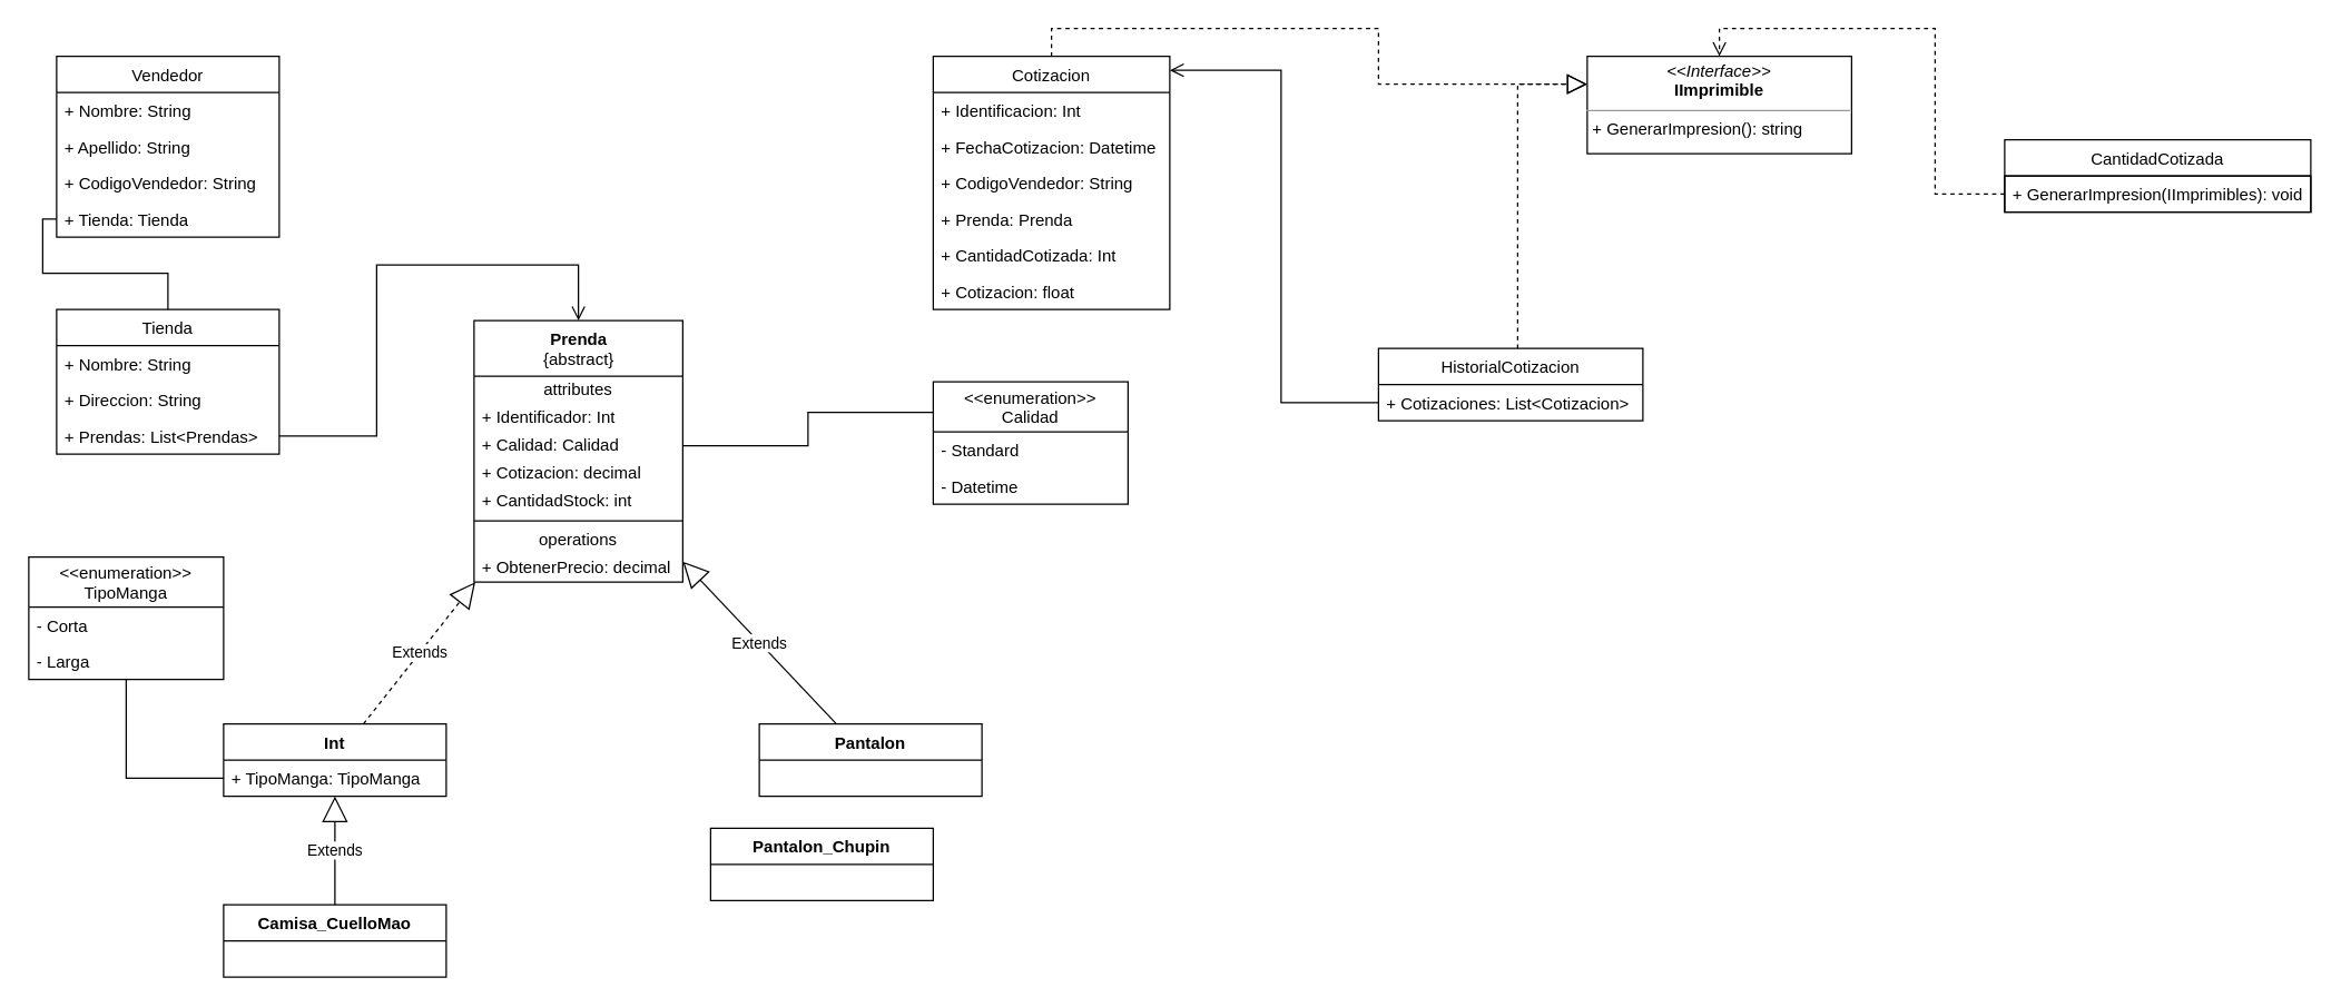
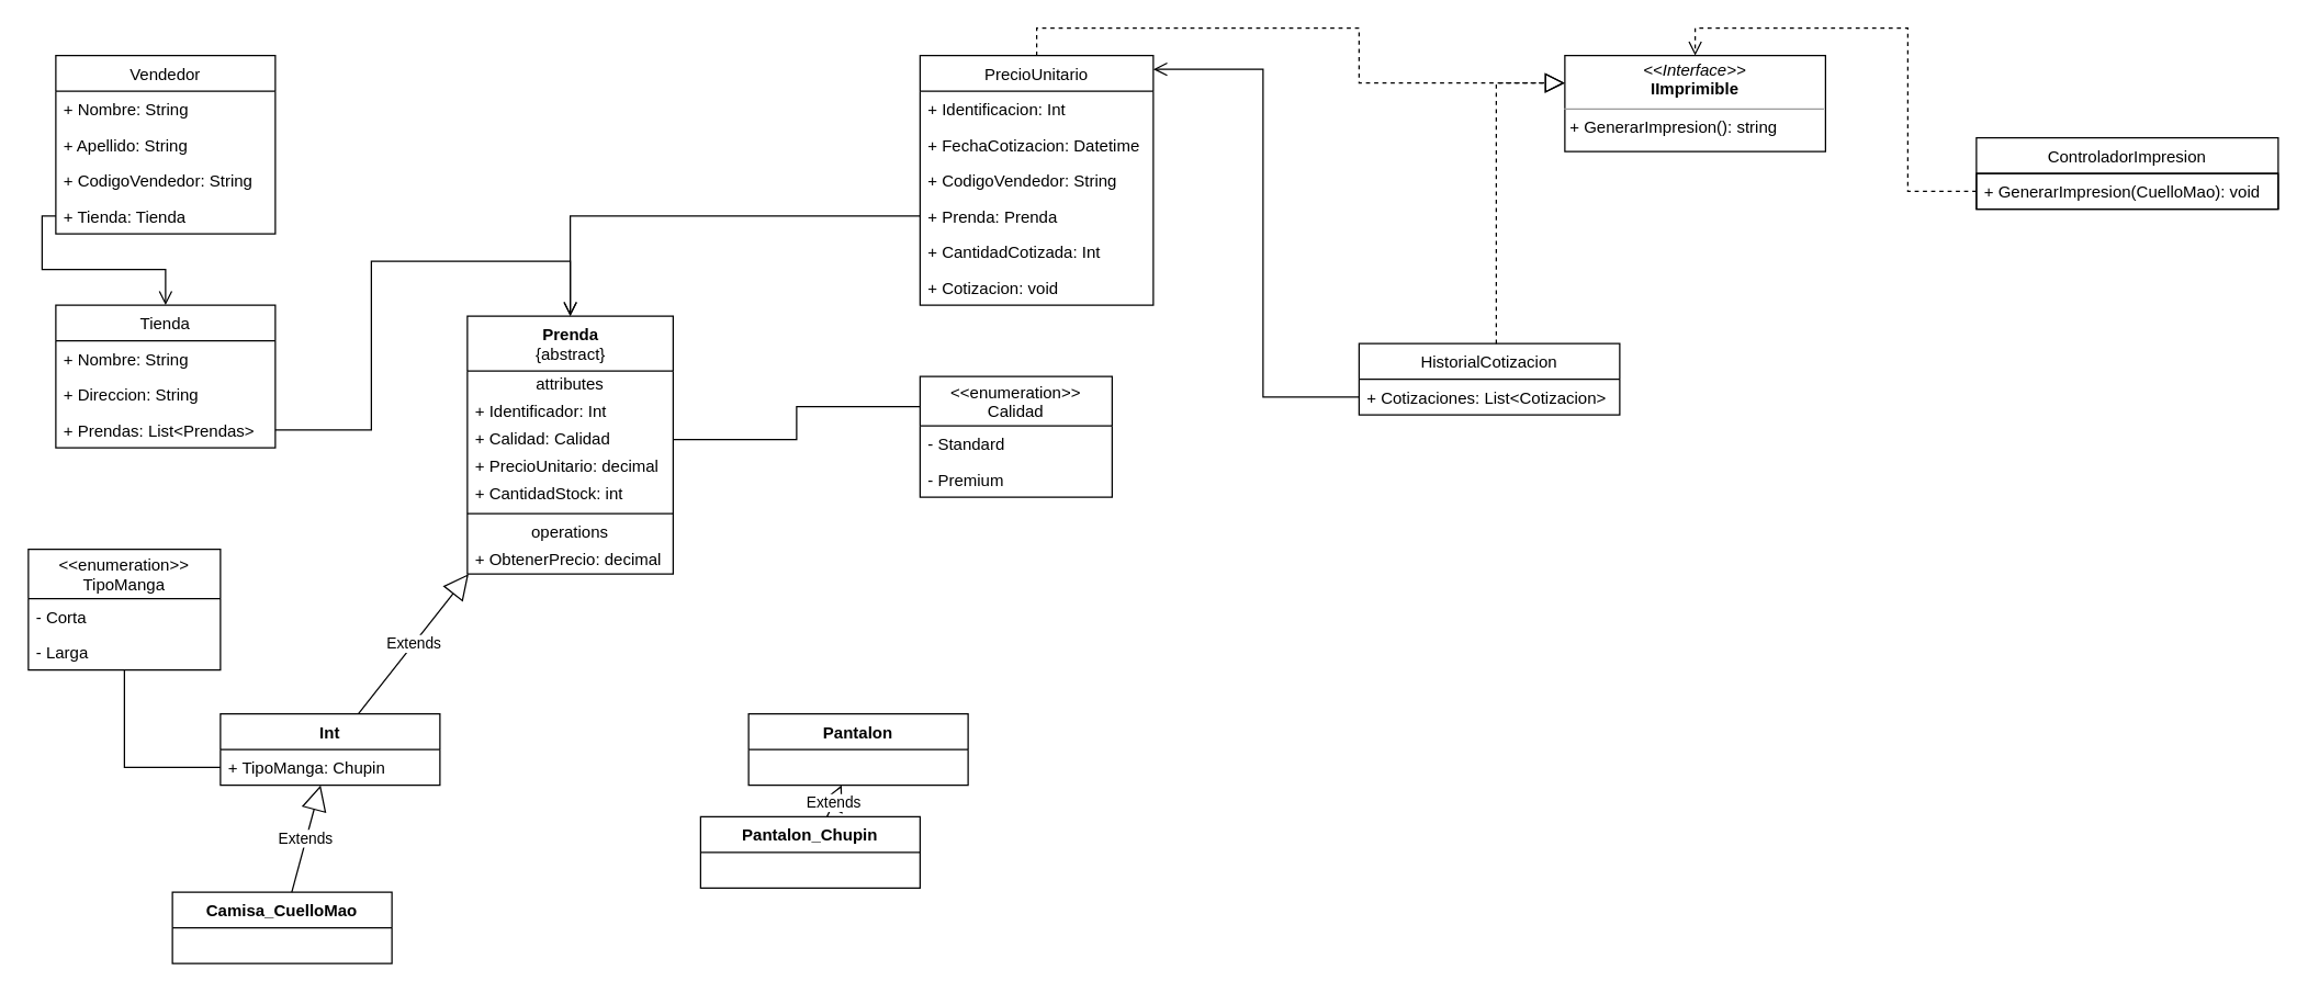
- <mxCell id="7" value="Cotizacion" style="swimlane;fontStyle=0;childLayout=stackLayout;horizontal=1;startSize=26;fillColor=none;horizontalStack=0;resizeParent=1;resizeParentMax=0;resizeLast=0;collapsible=1;marginBottom=0;" parent="1" vertex="1"><mxGeometry x="670" y="40" width="170" height="182" as="geometry"><mxRectangle x="480" y="40" width="100" height="30" as="alternateBounds" /></mxGeometry></mxCell>
+ <mxCell id="7" value="PrecioUnitario" style="swimlane;fontStyle=0;childLayout=stackLayout;horizontal=1;startSize=26;fillColor=none;horizontalStack=0;resizeParent=1;resizeParentMax=0;resizeLast=0;collapsible=1;marginBottom=0;" parent="1" vertex="1"><mxGeometry x="670" y="40" width="170" height="182" as="geometry"><mxRectangle x="480" y="40" width="100" height="30" as="alternateBounds" /></mxGeometry></mxCell>
- <mxCell id="43" value="CantidadCotizada" style="swimlane;fontStyle=0;childLayout=stackLayout;horizontal=1;startSize=26;fillColor=none;horizontalStack=0;resizeParent=1;resizeParentMax=0;resizeLast=0;collapsible=1;marginBottom=0;" parent="1" vertex="1"><mxGeometry x="1440" y="100" width="220" height="52" as="geometry"><mxRectangle x="480" y="40" width="100" height="30" as="alternateBounds" /></mxGeometry></mxCell>
+ <mxCell id="43" value="ControladorImpresion" style="swimlane;fontStyle=0;childLayout=stackLayout;horizontal=1;startSize=26;fillColor=none;horizontalStack=0;resizeParent=1;resizeParentMax=0;resizeLast=0;collapsible=1;marginBottom=0;" parent="1" vertex="1"><mxGeometry x="1440" y="100" width="220" height="52" as="geometry"><mxRectangle x="480" y="40" width="100" height="30" as="alternateBounds" /></mxGeometry></mxCell>
- <mxCell id="44" value="+ GenerarImpresion(IImprimibles): void" style="text;strokeColor=default;fillColor=none;align=left;verticalAlign=top;spacingLeft=4;spacingRight=4;overflow=hidden;rotatable=0;points=[[0,0.5],[1,0.5]];portConstraint=eastwest;" parent="43" vertex="1"><mxGeometry y="26" width="220" height="26" as="geometry" /></mxCell>
+ <mxCell id="44" value="+ GenerarImpresion(CuelloMao): void" style="text;strokeColor=default;fillColor=none;align=left;verticalAlign=top;spacingLeft=4;spacingRight=4;overflow=hidden;rotatable=0;points=[[0,0.5],[1,0.5]];portConstraint=eastwest;" parent="43" vertex="1"><mxGeometry y="26" width="220" height="26" as="geometry" /></mxCell>
+ <mxCell id="52" value="" style="endArrow=open;startArrow=none;endFill=0;startFill=0;endSize=8;html=1;verticalAlign=bottom;labelBackgroundColor=none;strokeWidth=1;rounded=0;exitX=0;exitY=0.5;exitDx=0;exitDy=0;edgeStyle=orthogonalEdgeStyle;" edge="1" parent="1" source="11" target="22"><mxGeometry width="160" relative="1" as="geometry"><mxPoint x="410" y="110" as="sourcePoint" /><mxPoint x="570" y="110" as="targetPoint" /></mxGeometry></mxCell>
- <mxCell id="13" value="+ Cotizacion: float" style="text;strokeColor=none;fillColor=none;align=left;verticalAlign=top;spacingLeft=4;spacingRight=4;overflow=hidden;rotatable=0;points=[[0,0.5],[1,0.5]];portConstraint=eastwest;" parent="7" vertex="1"><mxGeometry y="156" width="170" height="26" as="geometry" /></mxCell>
+ <mxCell id="13" value="+ Cotizacion: void" style="text;strokeColor=none;fillColor=none;align=left;verticalAlign=top;spacingLeft=4;spacingRight=4;overflow=hidden;rotatable=0;points=[[0,0.5],[1,0.5]];portConstraint=eastwest;" parent="7" vertex="1"><mxGeometry y="156" width="170" height="26" as="geometry" /></mxCell>
- <mxCell id="51" value="" style="endArrow=none;startArrow=none;endFill=0;startFill=0;endSize=8;html=1;verticalAlign=bottom;labelBackgroundColor=none;strokeWidth=1;rounded=0;edgeStyle=orthogonalEdgeStyle;" edge="1" parent="1" source="6" target="14"><mxGeometry width="160" relative="1" as="geometry"><mxPoint x="400" y="100" as="sourcePoint" /><mxPoint x="560" y="100" as="targetPoint" /></mxGeometry></mxCell>
+ <mxCell id="51" value="" style="endArrow=open;startArrow=none;endFill=0;startFill=0;endSize=8;html=1;verticalAlign=bottom;labelBackgroundColor=none;strokeWidth=1;rounded=0;edgeStyle=orthogonalEdgeStyle;" edge="1" parent="1" source="6" target="14"><mxGeometry width="160" relative="1" as="geometry"><mxPoint x="400" y="100" as="sourcePoint" /><mxPoint x="560" y="100" as="targetPoint" /></mxGeometry></mxCell>
- <mxCell id="26" value="+ Cotizacion: decimal" style="text;html=1;strokeColor=none;fillColor=none;align=left;verticalAlign=middle;spacingLeft=4;spacingRight=4;overflow=hidden;rotatable=0;points=[[0,0.5],[1,0.5]];portConstraint=eastwest;" parent="22" vertex="1"><mxGeometry y="100" width="150" height="20" as="geometry" /></mxCell>
+ <mxCell id="26" value="+ PrecioUnitario: decimal" style="text;html=1;strokeColor=none;fillColor=none;align=left;verticalAlign=middle;spacingLeft=4;spacingRight=4;overflow=hidden;rotatable=0;points=[[0,0.5],[1,0.5]];portConstraint=eastwest;" parent="22" vertex="1"><mxGeometry y="100" width="150" height="20" as="geometry" /></mxCell>
- <mxCell id="20" value="- Datetime" style="text;strokeColor=none;fillColor=none;align=left;verticalAlign=top;spacingLeft=4;spacingRight=4;overflow=hidden;rotatable=0;points=[[0,0.5],[1,0.5]];portConstraint=eastwest;" parent="18" vertex="1"><mxGeometry y="62" width="140" height="26" as="geometry" /></mxCell>
+ <mxCell id="20" value="- Premium" style="text;strokeColor=none;fillColor=none;align=left;verticalAlign=top;spacingLeft=4;spacingRight=4;overflow=hidden;rotatable=0;points=[[0,0.5],[1,0.5]];portConstraint=eastwest;" parent="18" vertex="1"><mxGeometry y="62" width="140" height="26" as="geometry" /></mxCell>
- <mxCell id="48" value="Extends" style="endArrow=block;endSize=16;endFill=0;html=1;rounded=0;sourcePerimeterSpacing=0;" parent="1" source="33" target="22" edge="1"><mxGeometry width="160" relative="1" as="geometry"><mxPoint x="270" y="680" as="sourcePoint" /><mxPoint x="270" y="602" as="targetPoint" /></mxGeometry></mxCell>
- <mxCell id="47" value="Extends" style="endArrow=block;endSize=16;endFill=0;html=1;rounded=0;sourcePerimeterSpacing=0;dashed=1;" parent="1" source="31" target="22" edge="1"><mxGeometry width="160" relative="1" as="geometry"><mxPoint x="260" y="670" as="sourcePoint" /><mxPoint x="260" y="592" as="targetPoint" /></mxGeometry></mxCell>
+ <mxCell id="47" value="Extends" style="endArrow=block;endSize=16;endFill=0;html=1;rounded=0;sourcePerimeterSpacing=0;" parent="1" source="31" target="22" edge="1"><mxGeometry width="160" relative="1" as="geometry"><mxPoint x="260" y="670" as="sourcePoint" /><mxPoint x="260" y="592" as="targetPoint" /></mxGeometry></mxCell>
- <mxCell id="32" value="+ TipoManga: TipoManga" style="text;strokeColor=none;fillColor=none;align=left;verticalAlign=top;spacingLeft=4;spacingRight=4;overflow=hidden;rotatable=0;points=[[0,0.5],[1,0.5]];portConstraint=eastwest;" parent="31" vertex="1"><mxGeometry y="26" width="160" height="26" as="geometry" /></mxCell>
+ <mxCell id="32" value="+ TipoManga: Chupin" style="text;strokeColor=none;fillColor=none;align=left;verticalAlign=top;spacingLeft=4;spacingRight=4;overflow=hidden;rotatable=0;points=[[0,0.5],[1,0.5]];portConstraint=eastwest;" parent="31" vertex="1"><mxGeometry y="26" width="160" height="26" as="geometry" /></mxCell>
+ <mxCell id="46" value="Extends" style="endArrow=block;endSize=16;endFill=0;html=1;rounded=0;sourcePerimeterSpacing=0;" parent="1" source="35" target="33" edge="1"><mxGeometry x="-0.098" width="160" relative="1" as="geometry"><mxPoint x="250" y="660" as="sourcePoint" /><mxPoint x="250" y="582" as="targetPoint" /><Array as="points" /><mxPoint as="offset" /></mxGeometry></mxCell>
- <mxCell id="34" value="Camisa_CuelloMao" style="swimlane;fontStyle=1;align=center;verticalAlign=top;childLayout=stackLayout;horizontal=1;startSize=26;horizontalStack=0;resizeParent=1;resizeParentMax=0;resizeLast=0;collapsible=1;marginBottom=0;" parent="1" vertex="1"><mxGeometry x="160" y="650" width="160" height="52" as="geometry" /></mxCell>
+ <mxCell id="34" value="Camisa_CuelloMao" style="swimlane;fontStyle=1;align=center;verticalAlign=top;childLayout=stackLayout;horizontal=1;startSize=26;horizontalStack=0;resizeParent=1;resizeParentMax=0;resizeLast=0;collapsible=1;marginBottom=0;" parent="1" vertex="1"><mxGeometry x="125" y="650" width="160" height="52" as="geometry" /></mxCell>
